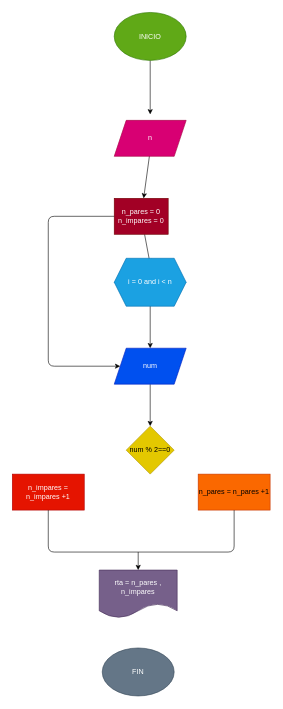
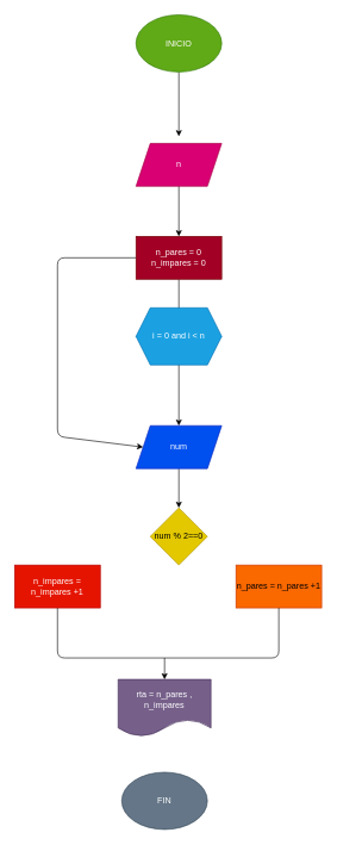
- <mxCell id="6" value="n_pares = 0&lt;br&gt;n_impares = 0" style="whiteSpace=wrap;html=1;fillColor=#a20025;fontColor=#ffffff;strokeColor=#6F0000;" parent="1" vertex="1"><mxGeometry x="190" y="330" width="90" height="60" as="geometry" /></mxCell>
+ <mxCell id="6" value="n_pares = 0&lt;br&gt;n_impares = 0" style="whiteSpace=wrap;html=1;fillColor=#a20025;fontColor=#ffffff;strokeColor=#6F0000;" parent="1" vertex="1"><mxGeometry x="190" y="330" width="120" height="60" as="geometry" /></mxCell>
- <mxCell id="10" value="num" style="shape=parallelogram;perimeter=parallelogramPerimeter;whiteSpace=wrap;html=1;fixedSize=1;fillColor=#0050ef;fontColor=#ffffff;strokeColor=#001DBC;" parent="1" vertex="1"><mxGeometry x="190" y="580" width="120" height="60" as="geometry" /></mxCell>
+ <mxCell id="10" value="num" style="shape=parallelogram;perimeter=parallelogramPerimeter;whiteSpace=wrap;html=1;fixedSize=1;fillColor=#0050ef;fontColor=#ffffff;strokeColor=#001DBC;" parent="1" vertex="1"><mxGeometry x="190" y="595" width="120" height="60" as="geometry" /></mxCell>
